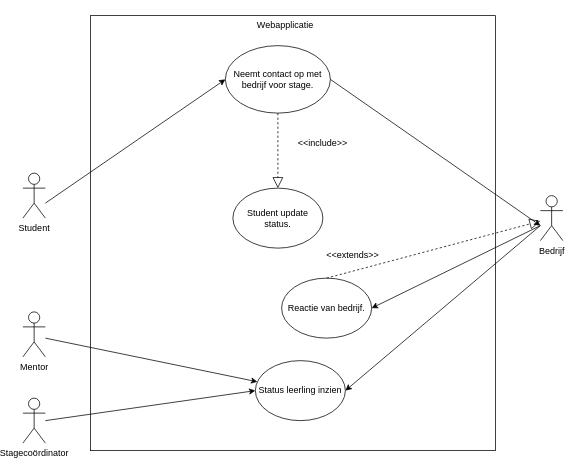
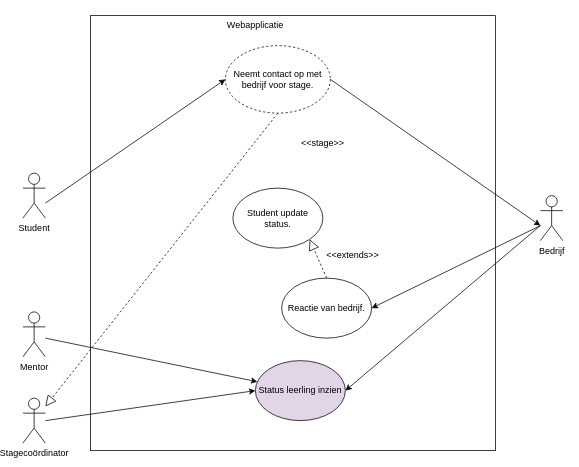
- <mxCell id="15" value="&lt;div&gt;Webapplicatie&lt;/div&gt;&lt;div&gt;&lt;br&gt;&lt;/div&gt;" style="text;html=1;strokeColor=none;fillColor=none;align=center;verticalAlign=middle;whiteSpace=wrap;rounded=0;" vertex="1" parent="1"><mxGeometry x="350" y="30" width="40" height="20" as="geometry" /></mxCell>
+ <mxCell id="15" value="&lt;div&gt;Webapplicatie&lt;/div&gt;&lt;div&gt;&lt;br&gt;&lt;/div&gt;" style="text;html=1;strokeColor=none;fillColor=none;align=center;verticalAlign=middle;whiteSpace=wrap;rounded=0;" vertex="1" parent="1"><mxGeometry x="310" y="30" width="40" height="20" as="geometry" /></mxCell>
- <mxCell id="5" value="Neemt contact op met bedrijf voor stage. " style="ellipse;whiteSpace=wrap;html=1;" parent="1" vertex="1"><mxGeometry x="290" y="60" width="140" height="90" as="geometry" /></mxCell>
+ <mxCell id="5" value="Neemt contact op met bedrijf voor stage. " style="ellipse;whiteSpace=wrap;html=1;dashed=1;" parent="1" vertex="1"><mxGeometry x="290" y="60" width="140" height="90" as="geometry" /></mxCell>
- <mxCell id="11" value="&amp;lt;&amp;lt;include&amp;gt;&amp;gt;" style="text;html=1;strokeColor=none;fillColor=none;align=center;verticalAlign=middle;whiteSpace=wrap;rounded=0;" parent="1" vertex="1"><mxGeometry x="400" y="180" width="40" height="20" as="geometry" /></mxCell>
+ <mxCell id="11" value="&amp;lt;&amp;lt;stage&amp;gt;&amp;gt;" style="text;html=1;strokeColor=none;fillColor=none;align=center;verticalAlign=middle;whiteSpace=wrap;rounded=0;" parent="1" vertex="1"><mxGeometry x="400" y="180" width="40" height="20" as="geometry" /></mxCell>
- <mxCell id="9" value="" style="endArrow=block;dashed=1;endFill=0;endSize=12;html=1;exitX=0.5;exitY=1;exitDx=0;exitDy=0;" parent="1" target="7" edge="1" source="5"><mxGeometry width="160" relative="1" as="geometry"><mxPoint x="390" y="150" as="sourcePoint" /><mxPoint x="449.102" y="116.895" as="targetPoint" /></mxGeometry></mxCell>
+ <mxCell id="9" value="" style="endArrow=block;dashed=1;endFill=0;endSize=12;html=1;exitX=0.5;exitY=1;exitDx=0;exitDy=0;" parent="1" target="13" edge="1" source="5"><mxGeometry width="160" relative="1" as="geometry"><mxPoint x="390" y="150" as="sourcePoint" /><mxPoint x="449.102" y="116.895" as="targetPoint" /></mxGeometry></mxCell>
- <mxCell id="10" value="" style="endArrow=block;dashed=1;endFill=0;endSize=12;html=1;exitX=0.5;exitY=0;exitDx=0;exitDy=0;" parent="1" source="6" target="3" edge="1"><mxGeometry width="160" relative="1" as="geometry"><mxPoint x="400" y="160" as="sourcePoint" /><mxPoint x="400" y="260" as="targetPoint" /></mxGeometry></mxCell>
+ <mxCell id="10" value="" style="endArrow=block;dashed=1;endFill=0;endSize=12;html=1;exitX=0.5;exitY=0;exitDx=0;exitDy=0;entryX=1;entryY=1;entryDx=0;entryDy=0;" parent="1" source="6" target="7" edge="1"><mxGeometry width="160" relative="1" as="geometry"><mxPoint x="400" y="160" as="sourcePoint" /><mxPoint x="400" y="260" as="targetPoint" /></mxGeometry></mxCell>
- <mxCell id="14" value="Status leerling inzien" style="ellipse;whiteSpace=wrap;html=1;" vertex="1" parent="1"><mxGeometry x="330" y="480" width="120" height="80" as="geometry" /></mxCell>
+ <mxCell id="14" value="Status leerling inzien" style="ellipse;whiteSpace=wrap;html=1;fillColor=#e1d5e7;" vertex="1" parent="1"><mxGeometry x="330" y="480" width="120" height="80" as="geometry" /></mxCell>
